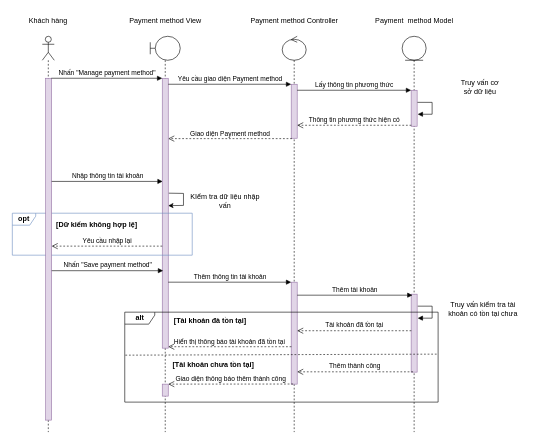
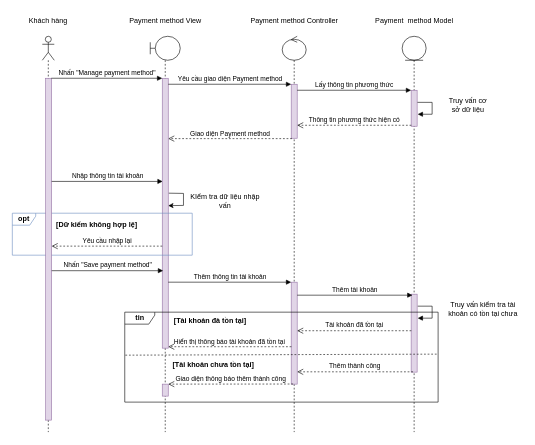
- <mxCell id="22" value="Truy vấn cơ sở dữ liệu" style="text;html=1;strokeColor=none;fillColor=none;align=center;verticalAlign=middle;whiteSpace=wrap;rounded=0;" parent="1" vertex="1"><mxGeometry x="760" y="130" width="80" height="30" as="geometry" /></mxCell>
+ <mxCell id="22" value="Truy vấn cơ sở dữ liệu" style="text;html=1;strokeColor=none;fillColor=none;align=center;verticalAlign=middle;whiteSpace=wrap;rounded=0;" parent="1" vertex="1"><mxGeometry x="740" y="160" width="80" height="30" as="geometry" /></mxCell>
- <mxCell id="42" value="&lt;b&gt;alt&lt;/b&gt;" style="shape=umlFrame;whiteSpace=wrap;html=1;width=50;height=20;" vertex="1" parent="1"><mxGeometry x="207.5" y="520" width="522.5" height="150" as="geometry" /></mxCell>
+ <mxCell id="42" value="&lt;b&gt;tin&lt;/b&gt;" style="shape=umlFrame;whiteSpace=wrap;html=1;width=50;height=20;" vertex="1" parent="1"><mxGeometry x="207.5" y="520" width="522.5" height="150" as="geometry" /></mxCell>
